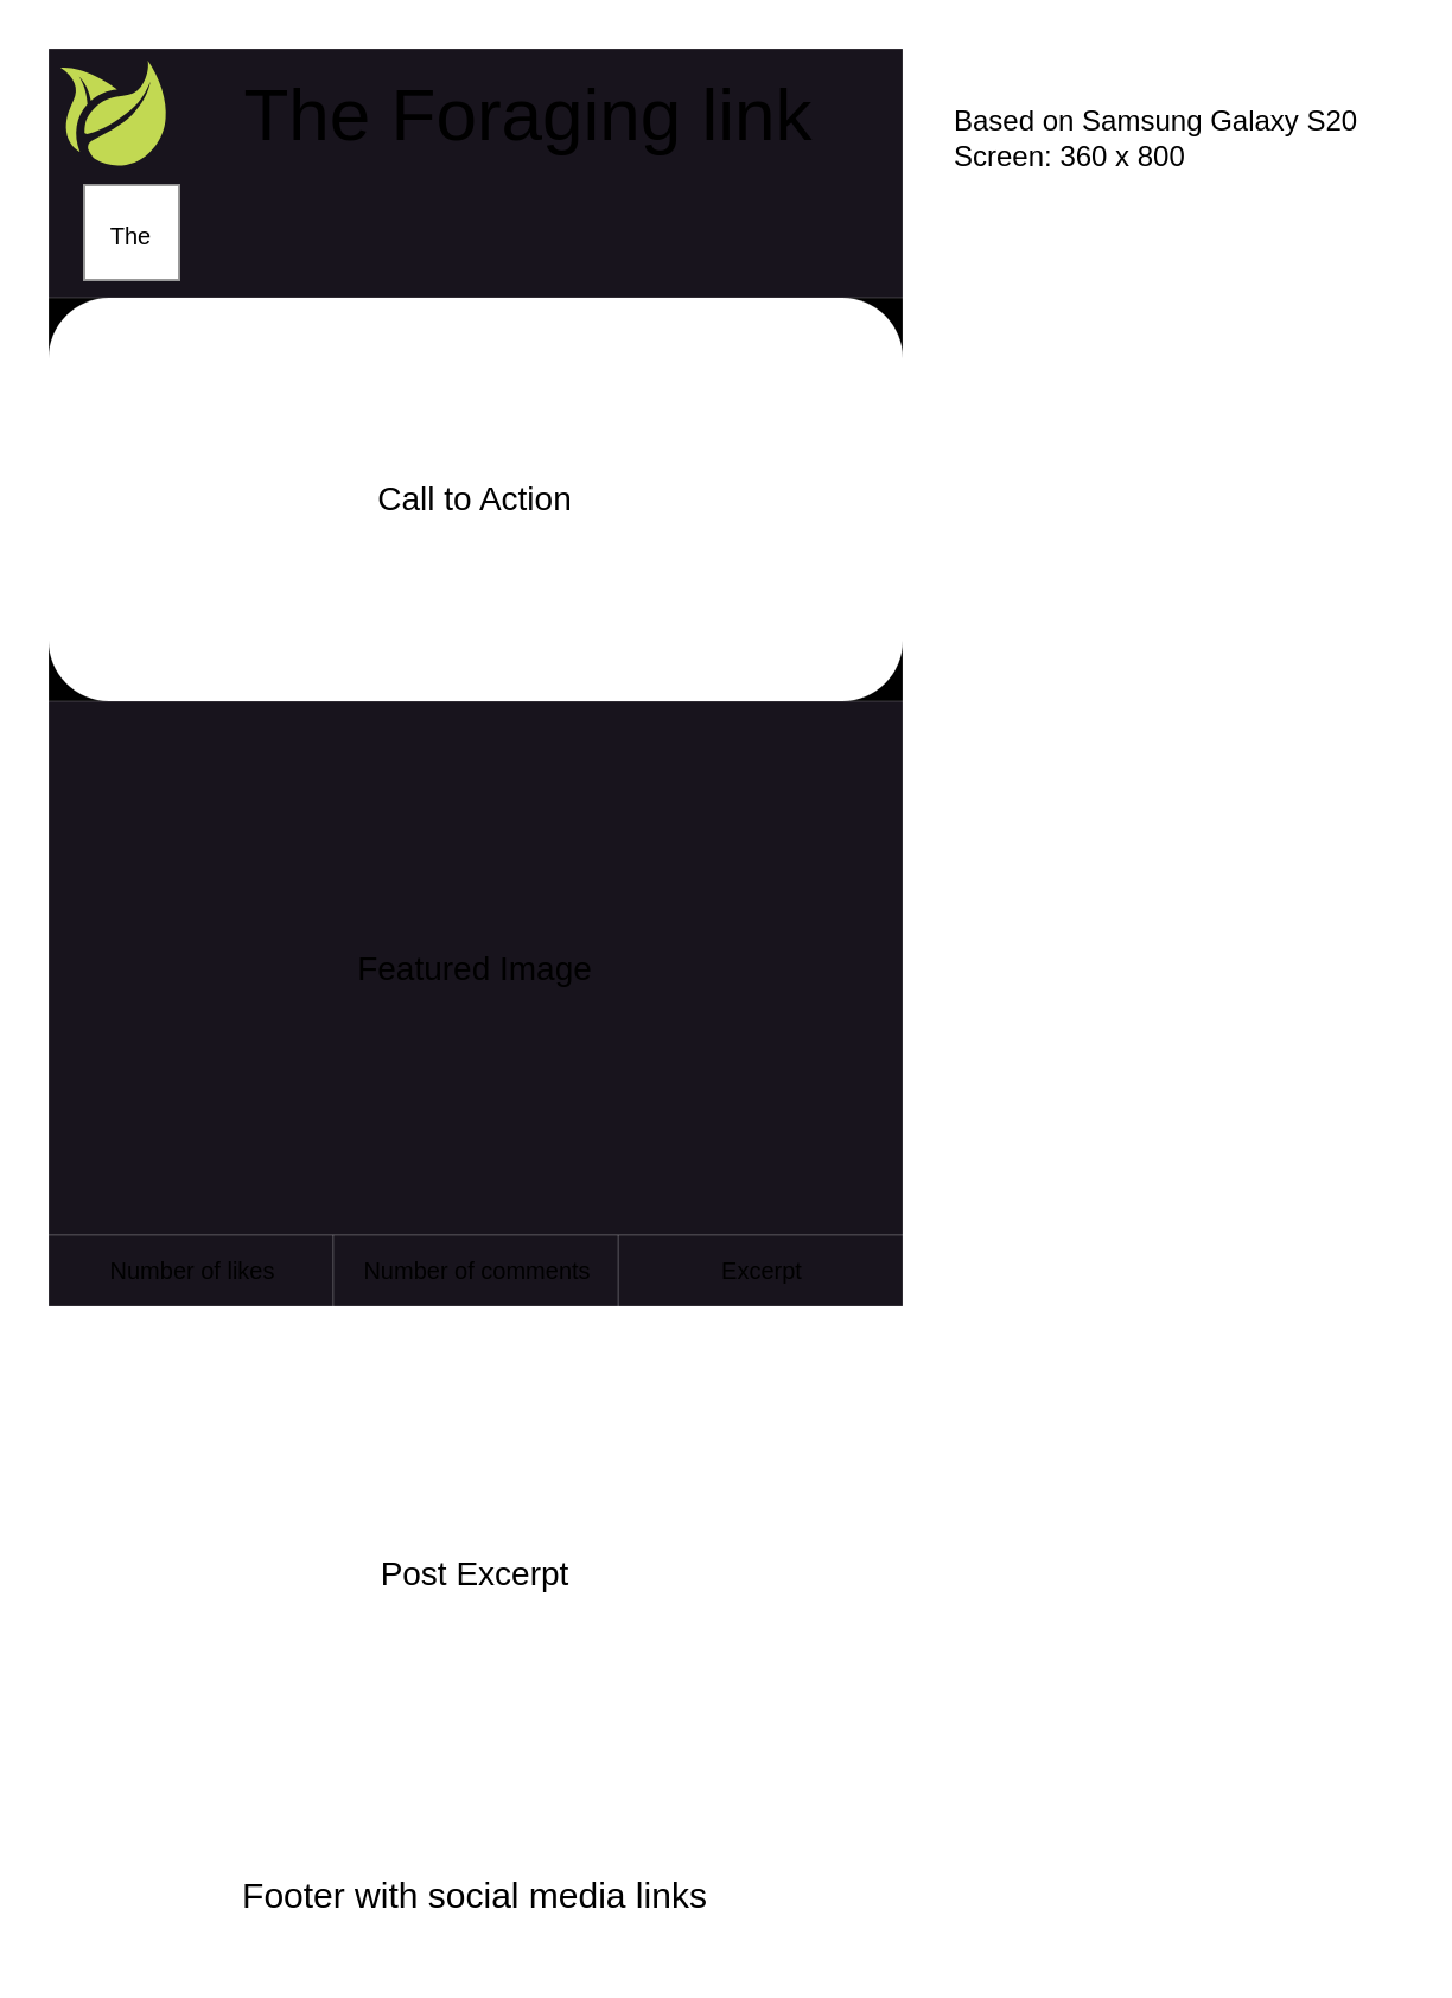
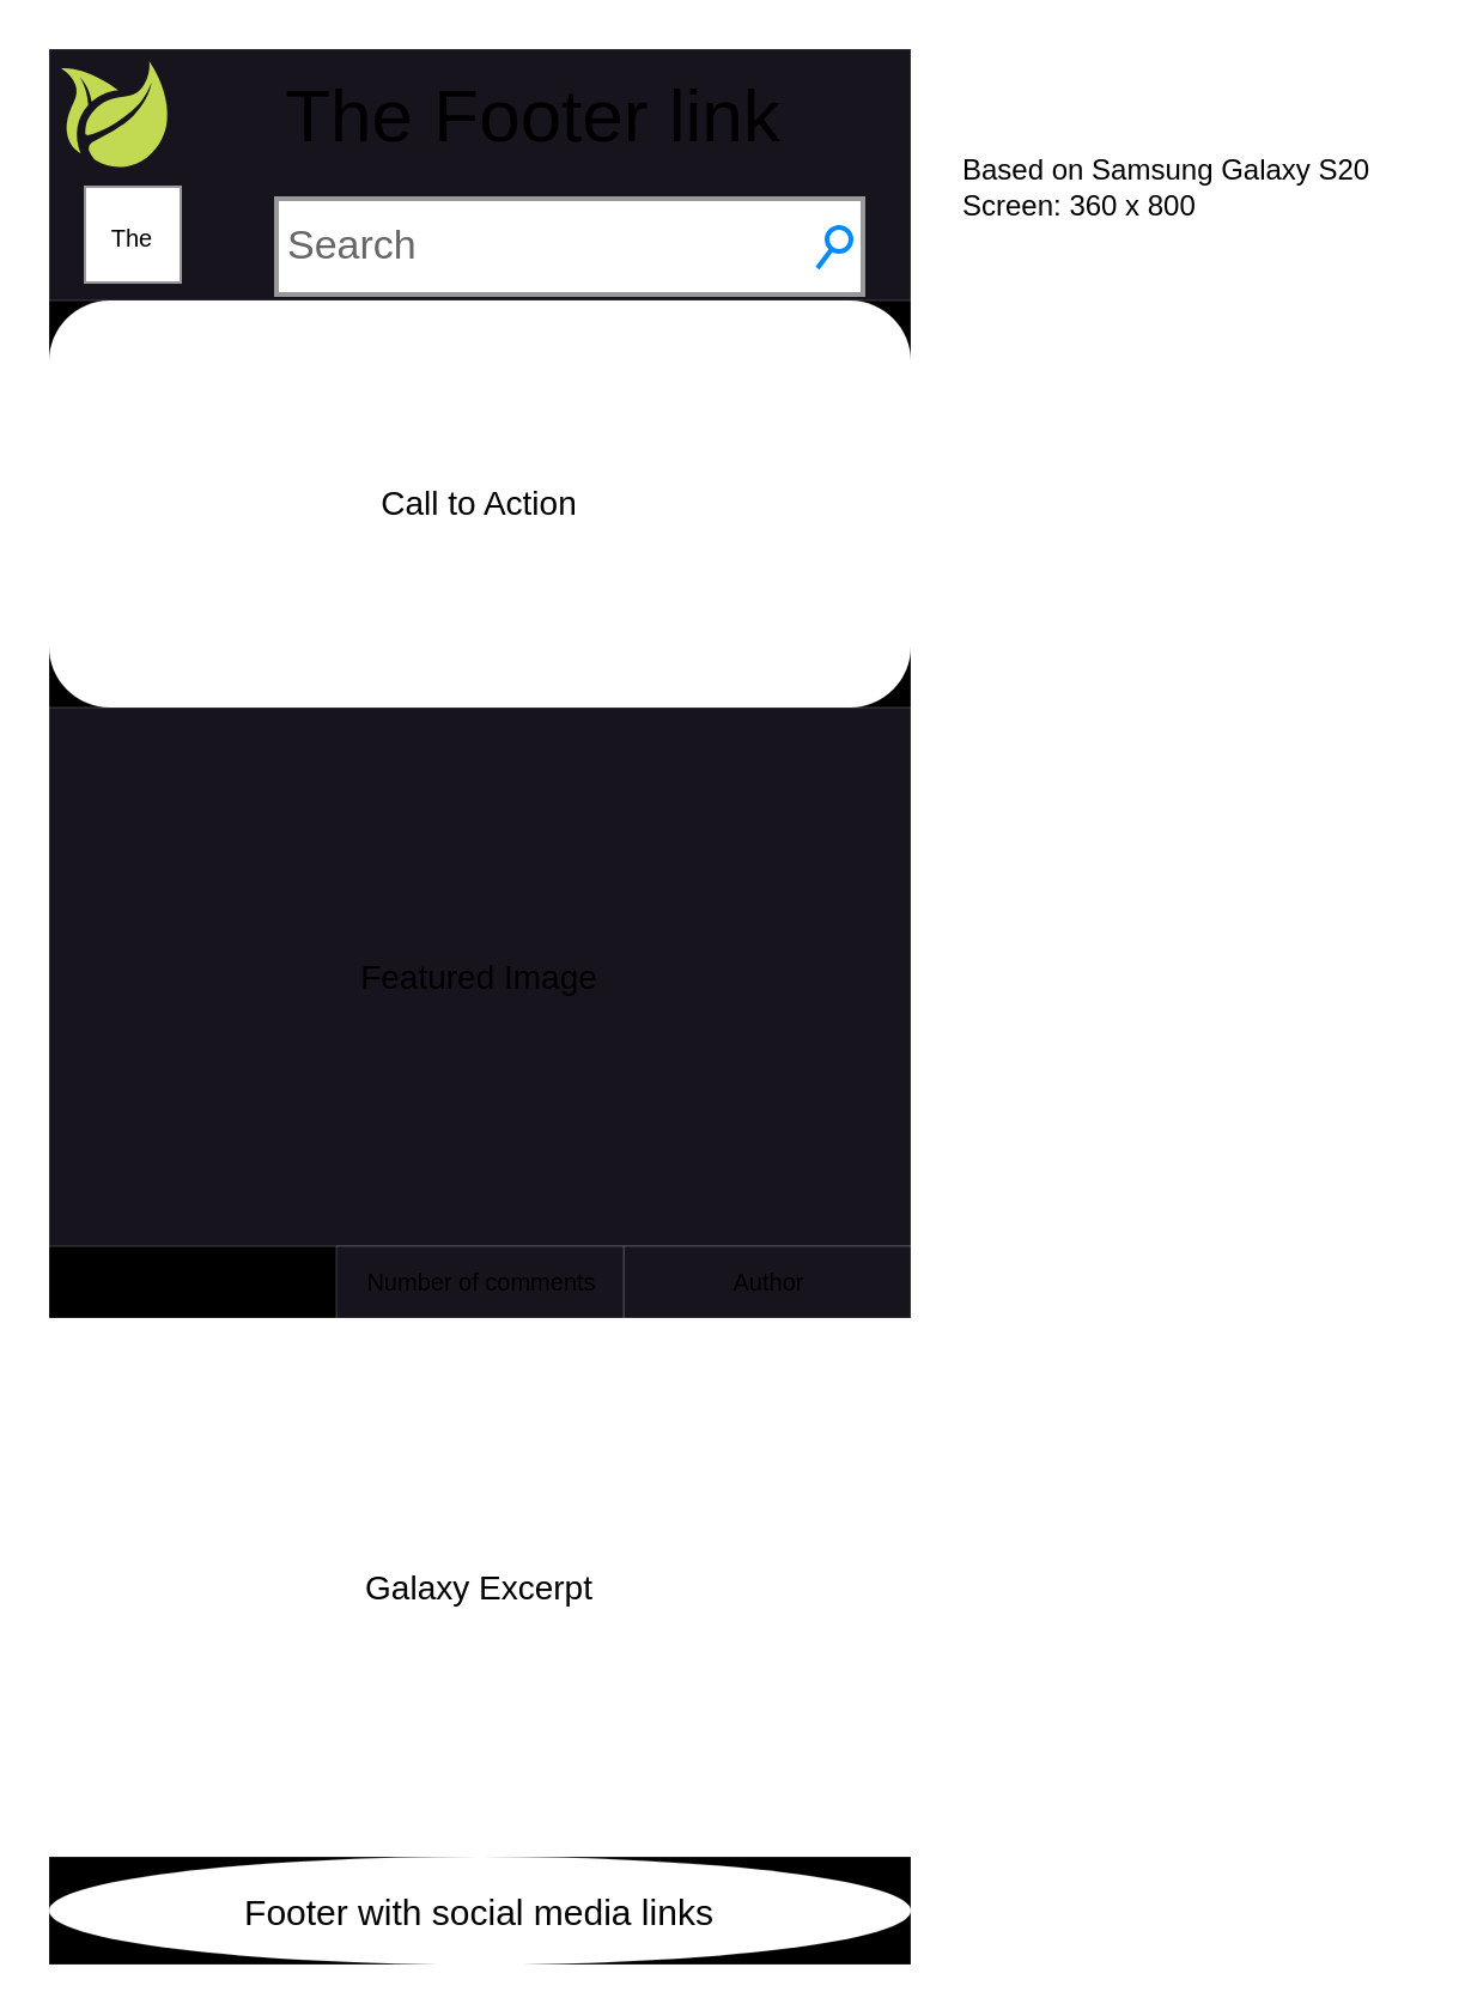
- <mxCell id="14" value="&lt;font style=&quot;font-size: 31px;&quot;&gt;The Foraging link&lt;/font&gt;" style="text;html=1;strokeColor=none;fillColor=none;align=center;verticalAlign=middle;whiteSpace=wrap;rounded=0;strokeWidth=1;fontSize=6;movable=0;resizable=0;rotatable=0;deletable=0;editable=0;connectable=0;" parent="1" vertex="1"><mxGeometry x="85" y="22.5" width="275" height="50" as="geometry" /></mxCell>
+ <mxCell id="14" value="&lt;font style=&quot;font-size: 31px;&quot;&gt;The Footer link&lt;/font&gt;" style="text;html=1;strokeColor=none;fillColor=none;align=center;verticalAlign=middle;whiteSpace=wrap;rounded=0;strokeWidth=1;fontSize=6;movable=0;resizable=0;rotatable=0;deletable=0;editable=0;connectable=0;" parent="1" vertex="1"><mxGeometry x="85" y="22.5" width="275" height="50" as="geometry" /></mxCell>
- <mxCell id="12" value="&lt;span style=&quot;&quot;&gt;Based on Samsung Galaxy S20&lt;br&gt;Screen: 360 x 800&lt;/span&gt;" style="text;html=1;align=left;verticalAlign=middle;resizable=0;points=[];autosize=1;strokeColor=none;fillColor=none;fontSize=12;movable=0;rotatable=0;deletable=0;editable=0;connectable=0;strokeWidth=0;" parent="1" vertex="1"><mxGeometry x="400" y="35" width="190" height="45" as="geometry" /></mxCell>
+ <mxCell id="12" value="&lt;span style=&quot;&quot;&gt;Based on Samsung Galaxy S20&lt;br&gt;Screen: 360 x 800&lt;/span&gt;" style="text;html=1;align=left;verticalAlign=middle;resizable=0;points=[];autosize=1;strokeColor=none;fillColor=none;fontSize=12;movable=0;rotatable=0;deletable=0;editable=0;connectable=0;strokeWidth=0;" parent="1" vertex="1"><mxGeometry x="400" y="55" width="190" height="45" as="geometry" /></mxCell>
+ <mxCell id="15" value="Search" style="strokeWidth=2;shadow=0;dashed=0;align=center;html=1;shape=mxgraph.mockup.forms.searchBox;strokeColor=#999999;mainText=;strokeColor2=#008cff;fontColor=#666666;fontSize=17;align=left;spacingLeft=3;movable=0;resizable=0;rotatable=0;deletable=0;editable=0;connectable=0;" parent="1" vertex="1"><mxGeometry x="115" y="82.5" width="245" height="40" as="geometry" /></mxCell>
- <mxCell id="10" value="Number of likes" style="rounded=0;whiteSpace=wrap;html=1;strokeColor=#FFFFFF;strokeWidth=0;fontSize=10;fillColor=#18141D;align=center;spacingLeft=2;verticalAlign=middle;movable=0;resizable=0;rotatable=0;deletable=0;editable=0;connectable=0;" parent="1" vertex="1"><mxGeometry x="20" y="520" width="120" height="30" as="geometry" /></mxCell>
- <mxCell id="9" value="Excerpt" style="rounded=0;whiteSpace=wrap;html=1;strokeColor=#FFFFFF;strokeWidth=0;fontSize=10;fillColor=#18141D;align=center;spacingLeft=2;verticalAlign=middle;movable=0;resizable=0;rotatable=0;deletable=0;editable=0;connectable=0;" parent="1" vertex="1"><mxGeometry x="260" y="520" width="120" height="30" as="geometry" /></mxCell>
+ <mxCell id="9" value="Author" style="rounded=0;whiteSpace=wrap;html=1;strokeColor=#FFFFFF;strokeWidth=0;fontSize=10;fillColor=#18141D;align=center;spacingLeft=2;verticalAlign=middle;movable=0;resizable=0;rotatable=0;deletable=0;editable=0;connectable=0;" parent="1" vertex="1"><mxGeometry x="260" y="520" width="120" height="30" as="geometry" /></mxCell>
- <mxCell id="7" value="&lt;font style=&quot;font-size: 14px;&quot;&gt;Post Excerpt&lt;/font&gt;" style="rounded=0;whiteSpace=wrap;html=1;strokeColor=#FFFFFF;fontFamily=Helvetica;fontSize=11;fontColor=default;fillColor=default;movable=0;resizable=0;rotatable=0;deletable=0;editable=0;connectable=0;strokeWidth=0;" parent="1" vertex="1"><mxGeometry x="20" y="550" width="360" height="225" as="geometry" /></mxCell>
+ <mxCell id="7" value="&lt;font style=&quot;font-size: 14px;&quot;&gt;Galaxy Excerpt&lt;/font&gt;" style="rounded=0;whiteSpace=wrap;html=1;strokeColor=#FFFFFF;fontFamily=Helvetica;fontSize=11;fontColor=default;fillColor=default;movable=0;resizable=0;rotatable=0;deletable=0;editable=0;connectable=0;strokeWidth=0;" parent="1" vertex="1"><mxGeometry x="20" y="550" width="360" height="225" as="geometry" /></mxCell>
- <mxCell id="4" value="&lt;font style=&quot;font-size: 15px;&quot;&gt;Footer with social media links&lt;/font&gt;" style="rounded=0;whiteSpace=wrap;html=1;fontSize=15;movable=0;resizable=0;rotatable=0;deletable=0;editable=0;connectable=0;strokeColor=#FFFFFF;strokeWidth=0;" parent="1" vertex="1"><mxGeometry x="20" y="775" width="360" height="45" as="geometry" /></mxCell>
+ <mxCell id="4" value="&lt;font style=&quot;font-size: 15px;&quot;&gt;Footer with social media links&lt;/font&gt;" style="ellipse;whiteSpace=wrap;html=1;fontSize=15;movable=0;resizable=0;rotatable=0;deletable=0;editable=0;connectable=0;strokeColor=#FFFFFF;strokeWidth=0;" parent="1" vertex="1"><mxGeometry x="20" y="775" width="360" height="45" as="geometry" /></mxCell>
